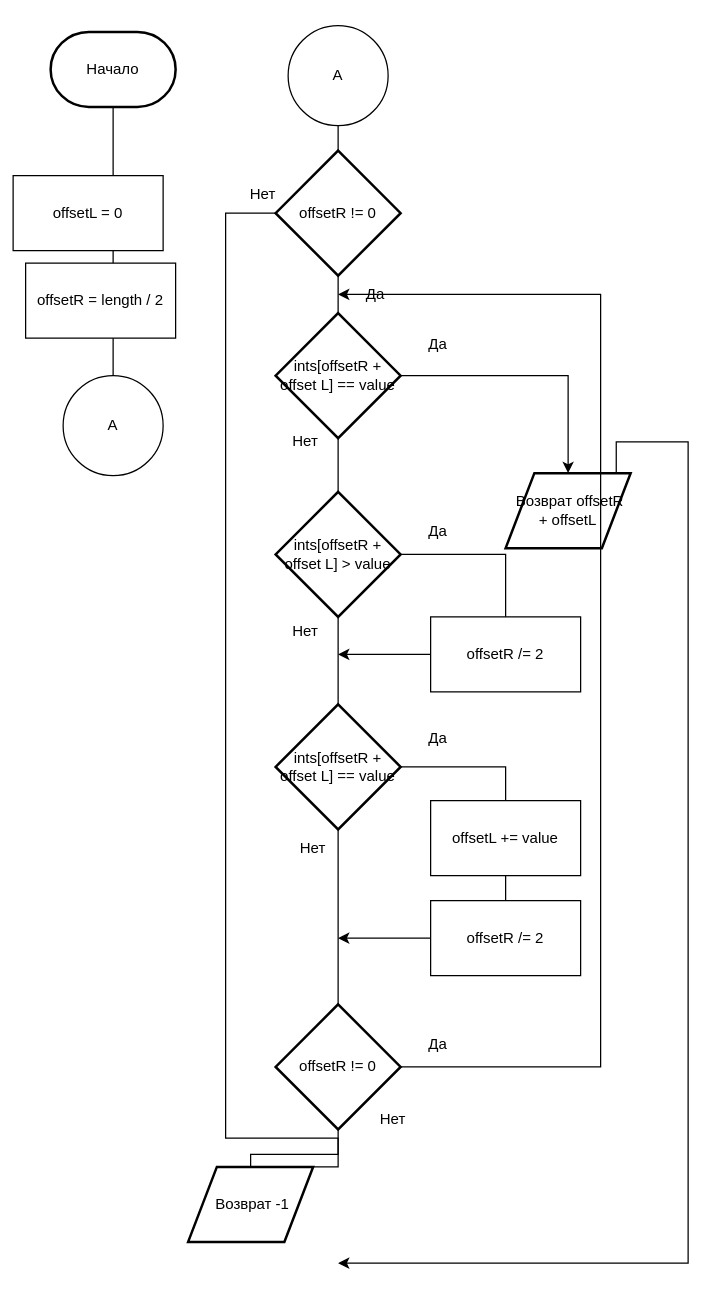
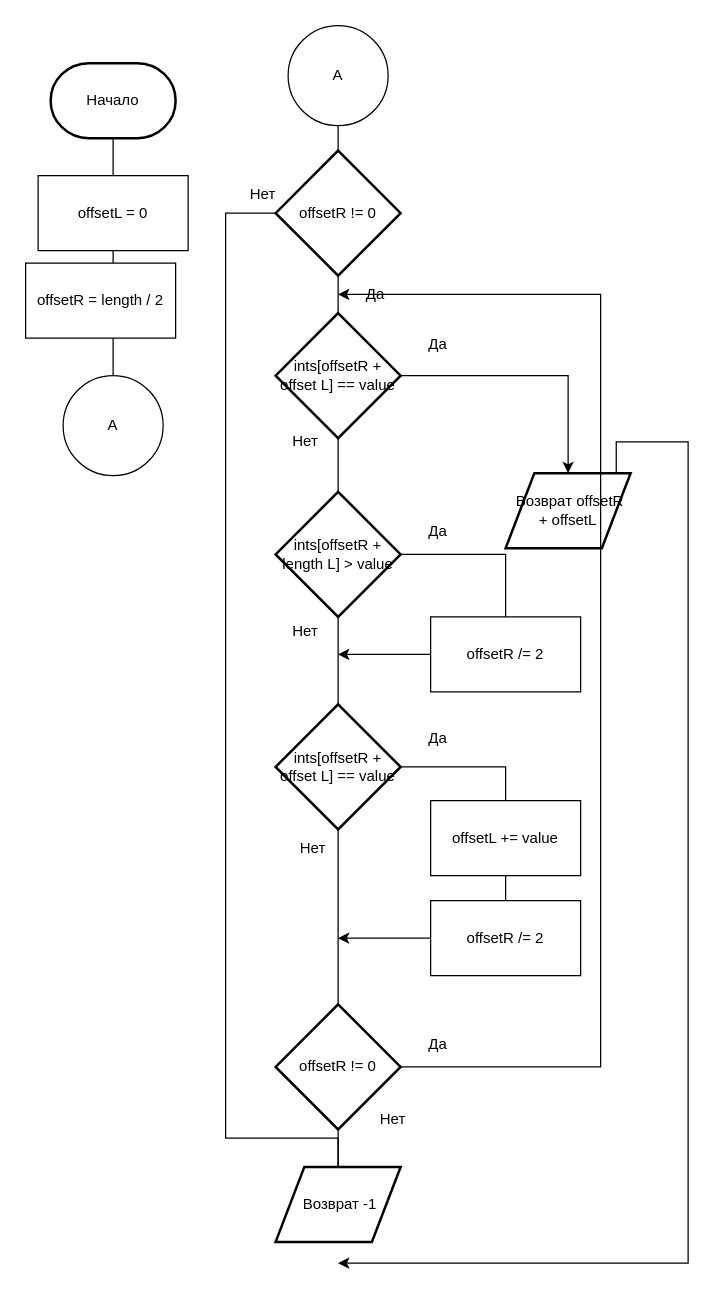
- <mxCell id="3" value="Начало" style="strokeWidth=2;html=1;shape=mxgraph.flowchart.terminator;whiteSpace=wrap;" parent="1" vertex="1"><mxGeometry x="40" y="25" width="100" height="60" as="geometry" /></mxCell>
+ <mxCell id="3" value="Начало" style="strokeWidth=2;html=1;shape=mxgraph.flowchart.terminator;whiteSpace=wrap;" parent="1" vertex="1"><mxGeometry x="40" y="50" width="100" height="60" as="geometry" /></mxCell>
- <mxCell id="4" value="offsetL = 0" style="rounded=0;whiteSpace=wrap;html=1;" parent="1" vertex="1"><mxGeometry x="10" y="140" width="120" height="60" as="geometry" /></mxCell>
+ <mxCell id="4" value="offsetL = 0" style="rounded=0;whiteSpace=wrap;html=1;" parent="1" vertex="1"><mxGeometry x="30" y="140" width="120" height="60" as="geometry" /></mxCell>
- <mxCell id="17" value="ints[offsetR + offset L] &amp;gt; value" style="strokeWidth=2;html=1;shape=mxgraph.flowchart.decision;whiteSpace=wrap;" parent="1" vertex="1"><mxGeometry x="220" y="393" width="100" height="100" as="geometry" /></mxCell>
+ <mxCell id="17" value="ints[offsetR + length L] &amp;gt; value" style="strokeWidth=2;html=1;shape=mxgraph.flowchart.decision;whiteSpace=wrap;" parent="1" vertex="1"><mxGeometry x="220" y="393" width="100" height="100" as="geometry" /></mxCell>
- <mxCell id="11" value="&amp;nbsp;Возврат -1" style="shape=parallelogram;html=1;strokeWidth=2;perimeter=parallelogramPerimeter;whiteSpace=wrap;rounded=1;arcSize=0;size=0.23;" parent="1" vertex="1"><mxGeometry x="150" y="933" width="100" height="60" as="geometry" /></mxCell>
+ <mxCell id="11" value="&amp;nbsp;Возврат -1" style="shape=parallelogram;html=1;strokeWidth=2;perimeter=parallelogramPerimeter;whiteSpace=wrap;rounded=1;arcSize=0;size=0.23;" parent="1" vertex="1"><mxGeometry x="220" y="933" width="100" height="60" as="geometry" /></mxCell>
